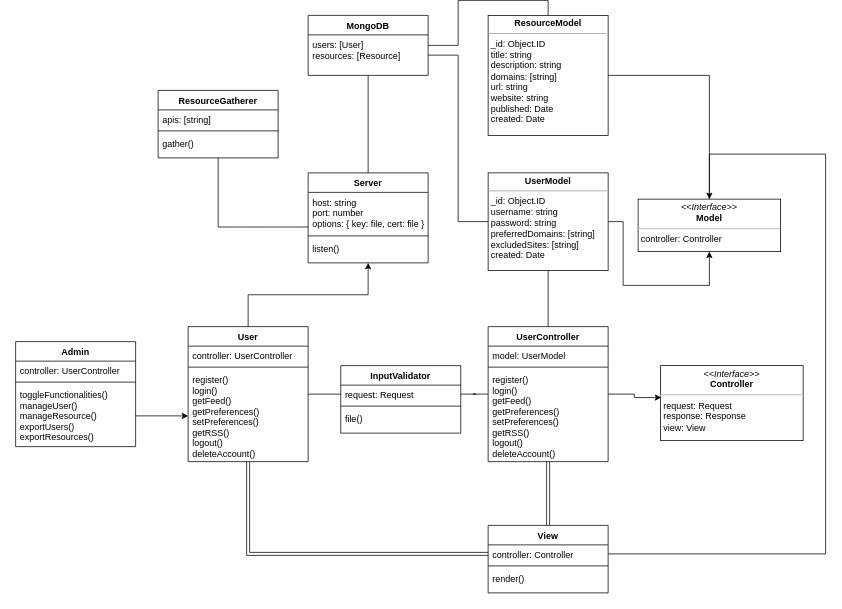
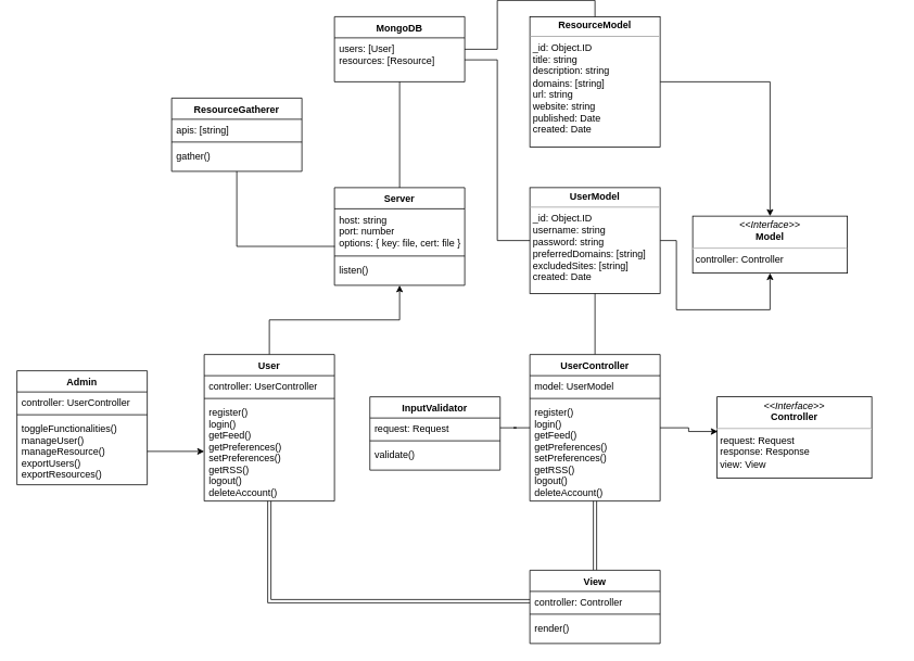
- <mxCell id="41" style="edgeStyle=orthogonalEdgeStyle;rounded=0;orthogonalLoop=1;jettySize=auto;html=1;startArrow=none;startFill=0;endArrow=none;endFill=0;" edge="1" parent="1" source="42" target="47"><mxGeometry relative="1" as="geometry" /></mxCell>
- <mxCell id="6" style="edgeStyle=orthogonalEdgeStyle;rounded=0;orthogonalLoop=1;jettySize=auto;html=1;entryX=1;entryY=0.5;entryDx=0;entryDy=0;startArrow=none;startFill=0;endArrow=none;endFill=0;" edge="1" parent="1" source="7" target="29"><mxGeometry relative="1" as="geometry"><Array as="points"><mxPoint x="1100" y="205" /><mxPoint x="1100" y="738" /></Array></mxGeometry></mxCell>
- <mxCell id="49" value="file()" style="text;strokeColor=none;fillColor=none;align=left;verticalAlign=top;spacingLeft=4;spacingRight=4;overflow=hidden;rotatable=0;points=[[0,0.5],[1,0.5]];portConstraint=eastwest;" vertex="1" parent="46"><mxGeometry y="58" width="160" height="32" as="geometry" /></mxCell>
+ <mxCell id="49" value="validate()" style="text;strokeColor=none;fillColor=none;align=left;verticalAlign=top;spacingLeft=4;spacingRight=4;overflow=hidden;rotatable=0;points=[[0,0.5],[1,0.5]];portConstraint=eastwest;" vertex="1" parent="46"><mxGeometry y="58" width="160" height="32" as="geometry" /></mxCell>
